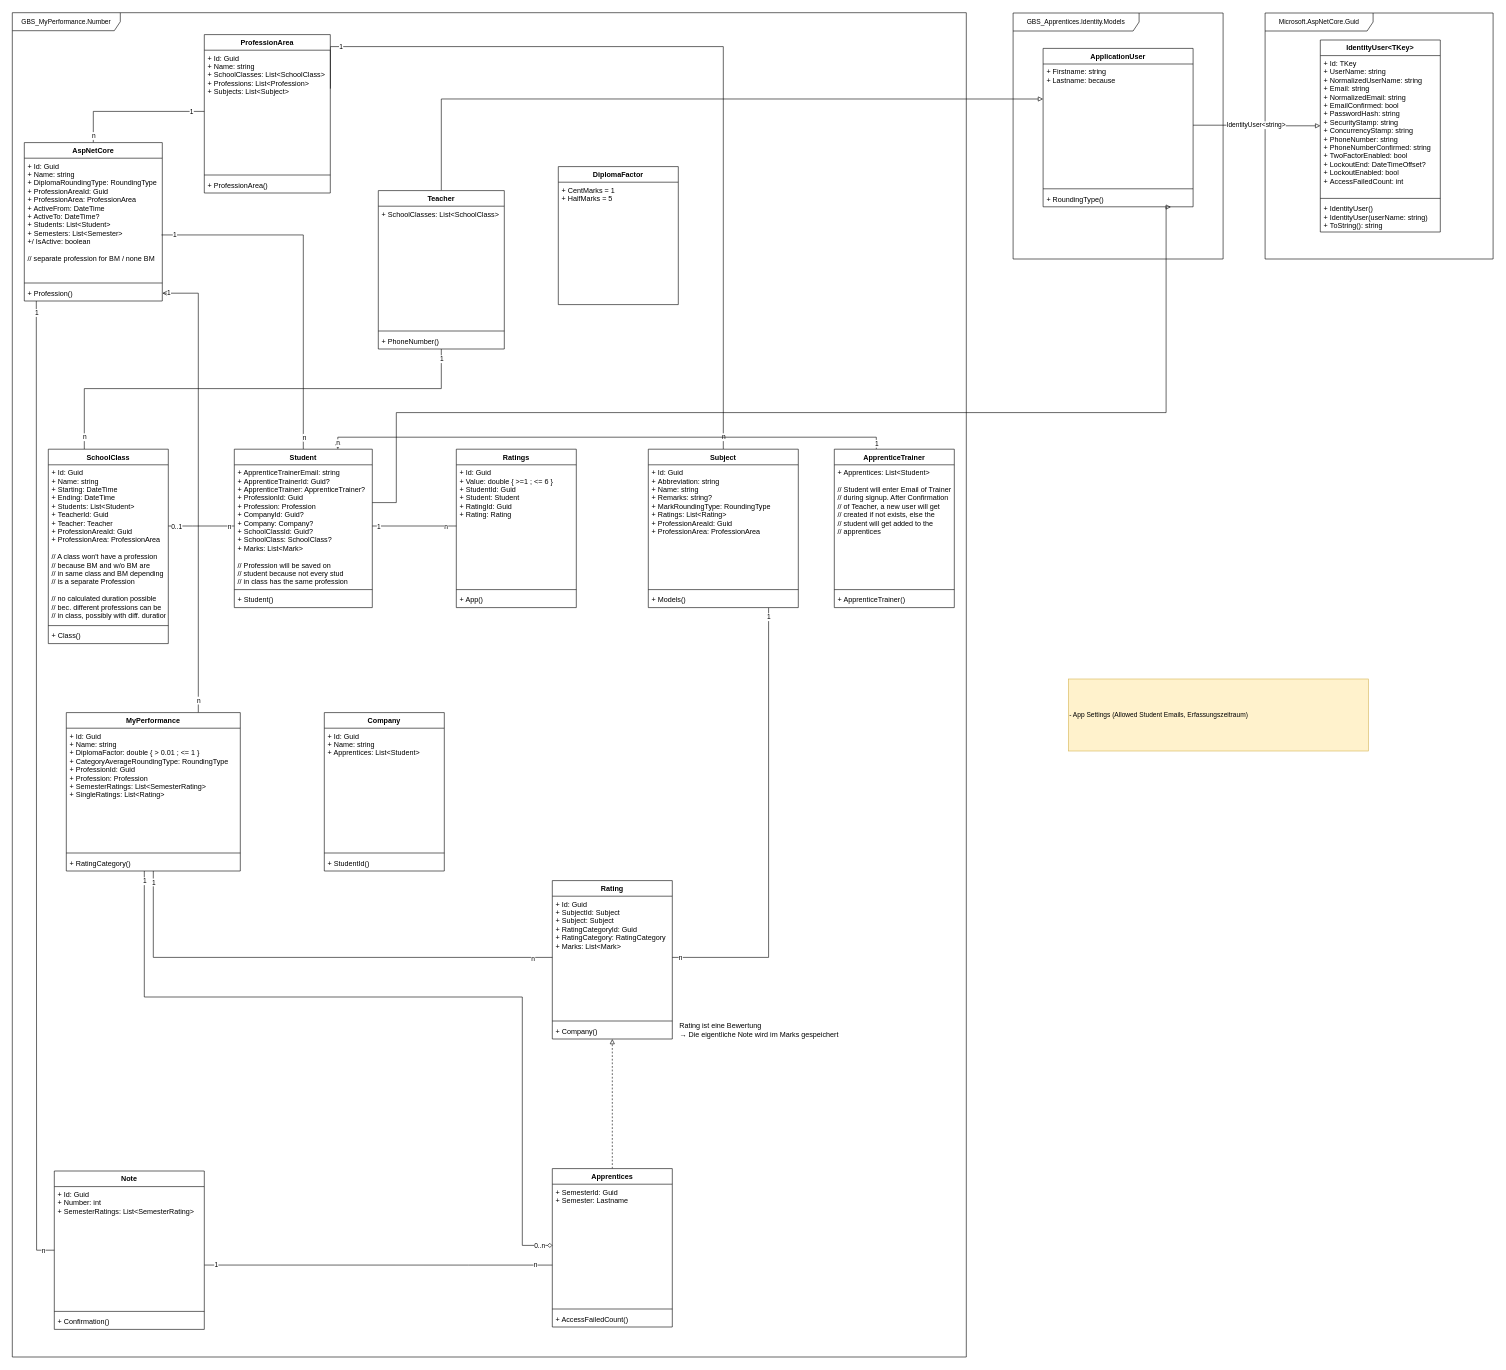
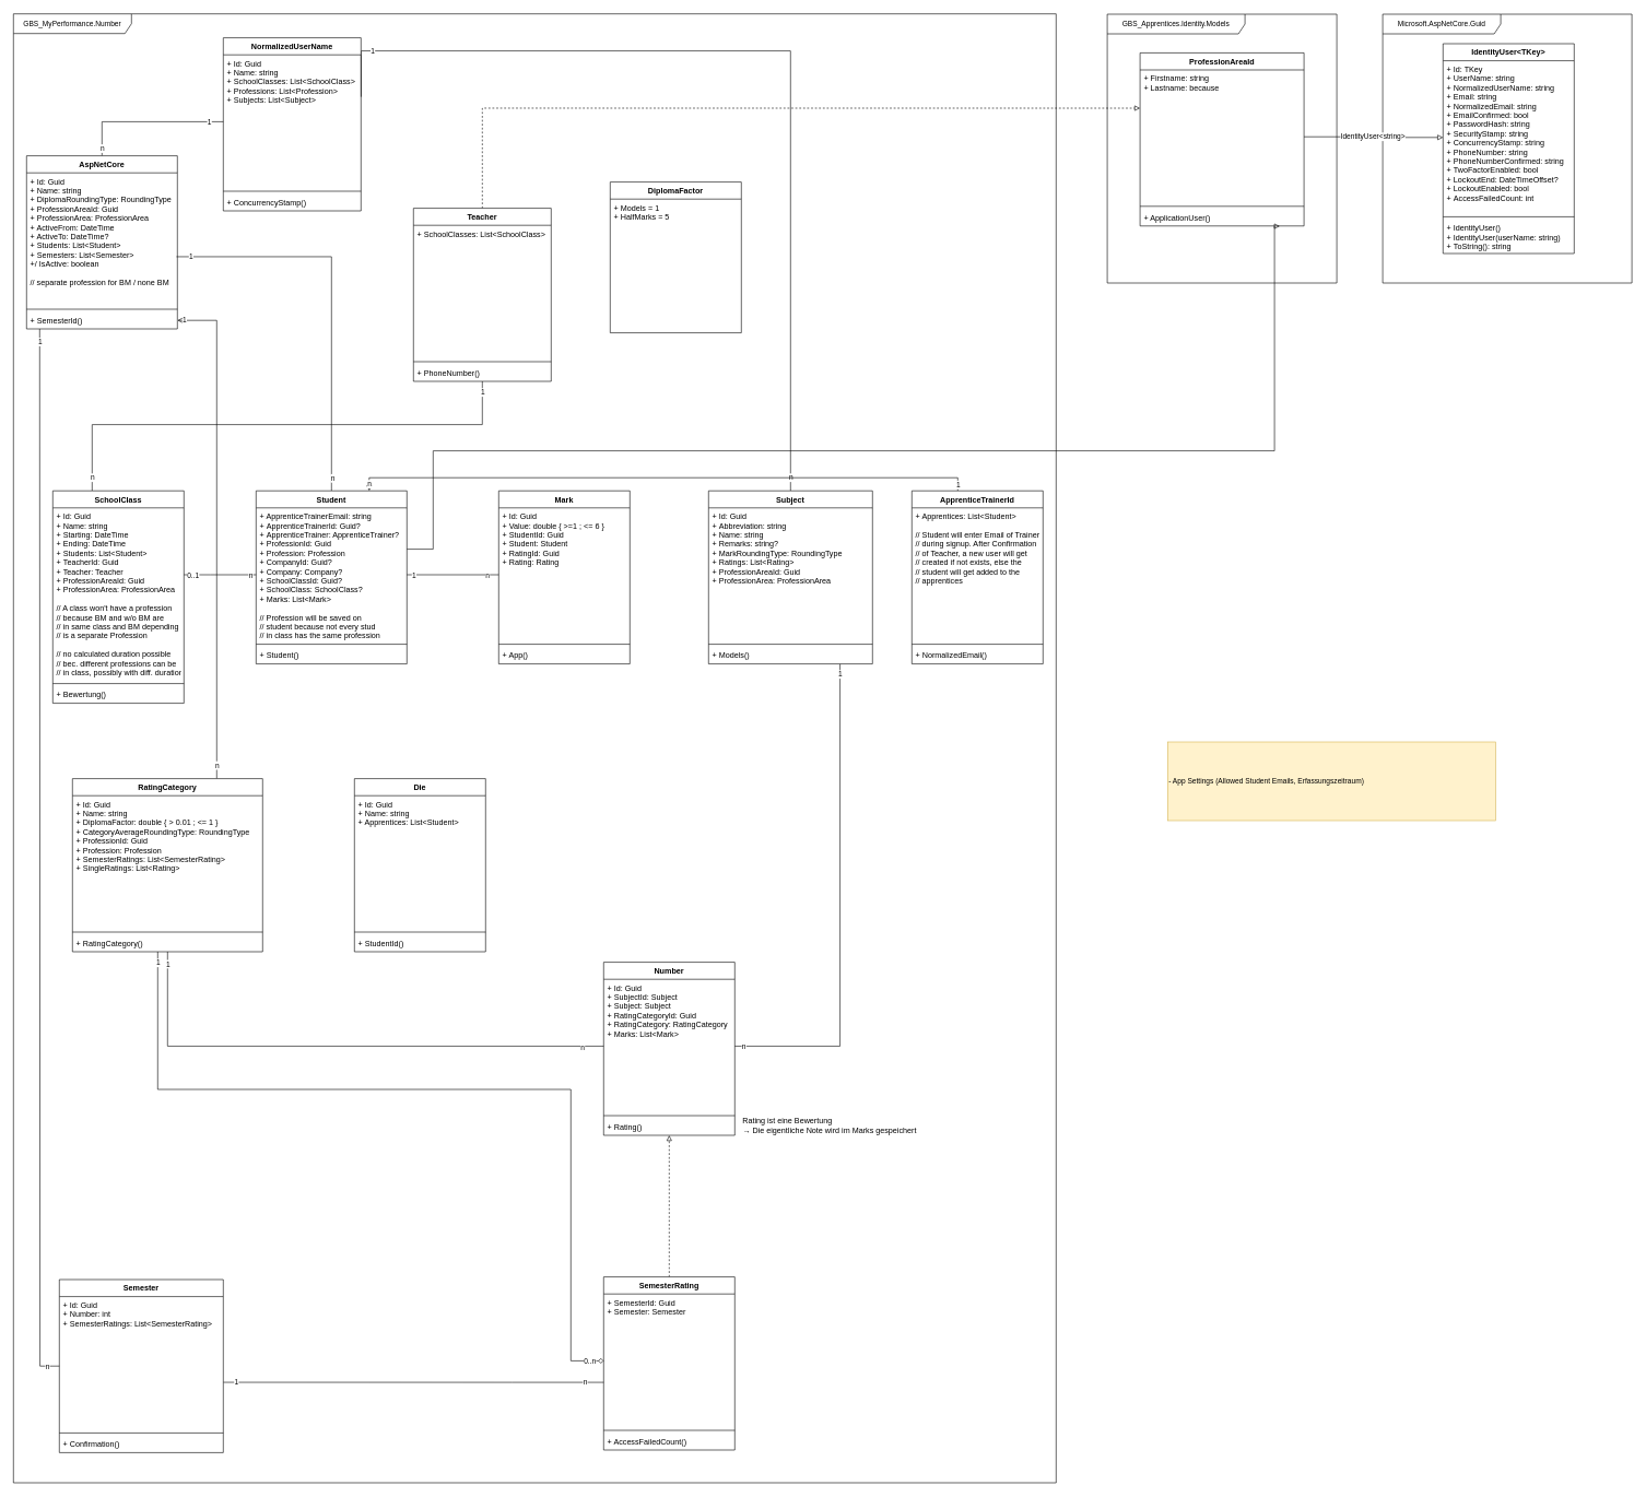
- <mxCell id="50" value="ProfessionArea" style="swimlane;fontStyle=1;align=center;verticalAlign=top;childLayout=stackLayout;horizontal=1;startSize=26;horizontalStack=0;resizeParent=1;resizeParentMax=0;resizeLast=0;collapsible=1;marginBottom=0;" vertex="1" parent="1"><mxGeometry x="340" y="57" width="210" height="264" as="geometry" /></mxCell>
+ <mxCell id="50" value="NormalizedUserName" style="swimlane;fontStyle=1;align=center;verticalAlign=top;childLayout=stackLayout;horizontal=1;startSize=26;horizontalStack=0;resizeParent=1;resizeParentMax=0;resizeLast=0;collapsible=1;marginBottom=0;" vertex="1" parent="1"><mxGeometry x="340" y="57" width="210" height="264" as="geometry" /></mxCell>
- <mxCell id="80" value="ApplicationUser" style="swimlane;fontStyle=1;align=center;verticalAlign=top;childLayout=stackLayout;horizontal=1;startSize=26;horizontalStack=0;resizeParent=1;resizeParentMax=0;resizeLast=0;collapsible=1;marginBottom=0;" vertex="1" parent="1"><mxGeometry x="1738" y="80" width="250" height="264" as="geometry" /></mxCell>
+ <mxCell id="80" value="ProfessionAreaId" style="swimlane;fontStyle=1;align=center;verticalAlign=top;childLayout=stackLayout;horizontal=1;startSize=26;horizontalStack=0;resizeParent=1;resizeParentMax=0;resizeLast=0;collapsible=1;marginBottom=0;" vertex="1" parent="1"><mxGeometry x="1738" y="80" width="250" height="264" as="geometry" /></mxCell>
- <mxCell id="12" style="edgeStyle=orthogonalEdgeStyle;rounded=0;orthogonalLoop=1;jettySize=auto;html=1;entryX=0;entryY=0.286;entryDx=0;entryDy=0;entryPerimeter=0;fontColor=#FF9933;endArrow=block;endFill=0;" edge="1" parent="1" source="13" target="81"><mxGeometry relative="1" as="geometry" /></mxCell>
+ <mxCell id="12" style="edgeStyle=orthogonalEdgeStyle;rounded=0;orthogonalLoop=1;jettySize=auto;html=1;entryX=0;entryY=0.286;entryDx=0;entryDy=0;entryPerimeter=0;fontColor=#FF9933;endArrow=block;endFill=0;dashed=1;" edge="1" parent="1" source="13" target="81"><mxGeometry relative="1" as="geometry" /></mxCell>
- <mxCell id="53" value="+ ProfessionArea()" style="text;strokeColor=none;fillColor=none;align=left;verticalAlign=top;spacingLeft=4;spacingRight=4;overflow=hidden;rotatable=0;points=[[0,0.5],[1,0.5]];portConstraint=eastwest;" vertex="1" parent="50"><mxGeometry y="238" width="210" height="26" as="geometry" /></mxCell>
+ <mxCell id="53" value="+ ConcurrencyStamp()" style="text;strokeColor=none;fillColor=none;align=left;verticalAlign=top;spacingLeft=4;spacingRight=4;overflow=hidden;rotatable=0;points=[[0,0.5],[1,0.5]];portConstraint=eastwest;" vertex="1" parent="50"><mxGeometry y="238" width="210" height="26" as="geometry" /></mxCell>
- <mxCell id="49" value="+ CentMarks = 1&#10;+ HalfMarks = 5" style="text;strokeColor=none;fillColor=none;align=left;verticalAlign=top;spacingLeft=4;spacingRight=4;overflow=hidden;rotatable=0;points=[[0,0.5],[1,0.5]];portConstraint=eastwest;" vertex="1" parent="48"><mxGeometry y="26" width="200" height="204" as="geometry" /></mxCell>
+ <mxCell id="49" value="+ Models = 1&#10;+ HalfMarks = 5" style="text;strokeColor=none;fillColor=none;align=left;verticalAlign=top;spacingLeft=4;spacingRight=4;overflow=hidden;rotatable=0;points=[[0,0.5],[1,0.5]];portConstraint=eastwest;" vertex="1" parent="48"><mxGeometry y="26" width="200" height="204" as="geometry" /></mxCell>
- <mxCell id="83" value="+ RoundingType()" style="text;strokeColor=none;fillColor=none;align=left;verticalAlign=top;spacingLeft=4;spacingRight=4;overflow=hidden;rotatable=0;points=[[0,0.5],[1,0.5]];portConstraint=eastwest;" vertex="1" parent="80"><mxGeometry y="238" width="250" height="26" as="geometry" /></mxCell>
+ <mxCell id="83" value="+ ApplicationUser()" style="text;strokeColor=none;fillColor=none;align=left;verticalAlign=top;spacingLeft=4;spacingRight=4;overflow=hidden;rotatable=0;points=[[0,0.5],[1,0.5]];portConstraint=eastwest;" vertex="1" parent="80"><mxGeometry y="238" width="250" height="26" as="geometry" /></mxCell>
- <mxCell id="47" value="+ Profession()" style="text;strokeColor=none;fillColor=none;align=left;verticalAlign=top;spacingLeft=4;spacingRight=4;overflow=hidden;rotatable=0;points=[[0,0.5],[1,0.5]];portConstraint=eastwest;" vertex="1" parent="44"><mxGeometry y="238" width="230" height="26" as="geometry" /></mxCell>
+ <mxCell id="47" value="+ SemesterId()" style="text;strokeColor=none;fillColor=none;align=left;verticalAlign=top;spacingLeft=4;spacingRight=4;overflow=hidden;rotatable=0;points=[[0,0.5],[1,0.5]];portConstraint=eastwest;" vertex="1" parent="44"><mxGeometry y="238" width="230" height="26" as="geometry" /></mxCell>
- <mxCell id="27" value="Ratings" style="swimlane;fontStyle=1;align=center;verticalAlign=top;childLayout=stackLayout;horizontal=1;startSize=26;horizontalStack=0;resizeParent=1;resizeParentMax=0;resizeLast=0;collapsible=1;marginBottom=0;" vertex="1" parent="1"><mxGeometry x="760" y="748" width="200" height="264" as="geometry" /></mxCell>
+ <mxCell id="27" value="Mark" style="swimlane;fontStyle=1;align=center;verticalAlign=top;childLayout=stackLayout;horizontal=1;startSize=26;horizontalStack=0;resizeParent=1;resizeParentMax=0;resizeLast=0;collapsible=1;marginBottom=0;" vertex="1" parent="1"><mxGeometry x="760" y="748" width="200" height="264" as="geometry" /></mxCell>
- <mxCell id="88" value="ApprenticeTrainer" style="swimlane;fontStyle=1;align=center;verticalAlign=top;childLayout=stackLayout;horizontal=1;startSize=26;horizontalStack=0;resizeParent=1;resizeParentMax=0;resizeLast=0;collapsible=1;marginBottom=0;" vertex="1" parent="1"><mxGeometry x="1390" y="748" width="200" height="264" as="geometry" /></mxCell>
+ <mxCell id="88" value="ApprenticeTrainerId" style="swimlane;fontStyle=1;align=center;verticalAlign=top;childLayout=stackLayout;horizontal=1;startSize=26;horizontalStack=0;resizeParent=1;resizeParentMax=0;resizeLast=0;collapsible=1;marginBottom=0;" vertex="1" parent="1"><mxGeometry x="1390" y="748" width="200" height="264" as="geometry" /></mxCell>
- <mxCell id="91" value="+ ApprenticeTrainer()" style="text;strokeColor=none;fillColor=none;align=left;verticalAlign=top;spacingLeft=4;spacingRight=4;overflow=hidden;rotatable=0;points=[[0,0.5],[1,0.5]];portConstraint=eastwest;" vertex="1" parent="88"><mxGeometry y="238" width="200" height="26" as="geometry" /></mxCell>
+ <mxCell id="91" value="+ NormalizedEmail()" style="text;strokeColor=none;fillColor=none;align=left;verticalAlign=top;spacingLeft=4;spacingRight=4;overflow=hidden;rotatable=0;points=[[0,0.5],[1,0.5]];portConstraint=eastwest;" vertex="1" parent="88"><mxGeometry y="238" width="200" height="26" as="geometry" /></mxCell>
- <mxCell id="11" value="+ Class()" style="text;strokeColor=none;fillColor=none;align=left;verticalAlign=top;spacingLeft=4;spacingRight=4;overflow=hidden;rotatable=0;points=[[0,0.5],[1,0.5]];portConstraint=eastwest;" vertex="1" parent="8"><mxGeometry y="298" width="200" height="26" as="geometry" /></mxCell>
+ <mxCell id="11" value="+ Bewertung()" style="text;strokeColor=none;fillColor=none;align=left;verticalAlign=top;spacingLeft=4;spacingRight=4;overflow=hidden;rotatable=0;points=[[0,0.5],[1,0.5]];portConstraint=eastwest;" vertex="1" parent="8"><mxGeometry y="298" width="200" height="26" as="geometry" /></mxCell>
- <mxCell id="63" value="MyPerformance" style="swimlane;fontStyle=1;align=center;verticalAlign=top;childLayout=stackLayout;horizontal=1;startSize=26;horizontalStack=0;resizeParent=1;resizeParentMax=0;resizeLast=0;collapsible=1;marginBottom=0;" vertex="1" parent="1"><mxGeometry x="110" y="1187" width="290" height="264" as="geometry" /></mxCell>
+ <mxCell id="63" value="RatingCategory" style="swimlane;fontStyle=1;align=center;verticalAlign=top;childLayout=stackLayout;horizontal=1;startSize=26;horizontalStack=0;resizeParent=1;resizeParentMax=0;resizeLast=0;collapsible=1;marginBottom=0;" vertex="1" parent="1"><mxGeometry x="110" y="1187" width="290" height="264" as="geometry" /></mxCell>
- <mxCell id="108" value="Company" style="swimlane;fontStyle=1;align=center;verticalAlign=top;childLayout=stackLayout;horizontal=1;startSize=26;horizontalStack=0;resizeParent=1;resizeParentMax=0;resizeLast=0;collapsible=1;marginBottom=0;" vertex="1" parent="1"><mxGeometry x="540" y="1187" width="200" height="264" as="geometry" /></mxCell>
+ <mxCell id="108" value="Die" style="swimlane;fontStyle=1;align=center;verticalAlign=top;childLayout=stackLayout;horizontal=1;startSize=26;horizontalStack=0;resizeParent=1;resizeParentMax=0;resizeLast=0;collapsible=1;marginBottom=0;" vertex="1" parent="1"><mxGeometry x="540" y="1187" width="200" height="264" as="geometry" /></mxCell>
- <mxCell id="72" value="Rating" style="swimlane;fontStyle=1;align=center;verticalAlign=top;childLayout=stackLayout;horizontal=1;startSize=26;horizontalStack=0;resizeParent=1;resizeParentMax=0;resizeLast=0;collapsible=1;marginBottom=0;" vertex="1" parent="1"><mxGeometry x="920" y="1467" width="200" height="264" as="geometry" /></mxCell>
+ <mxCell id="72" value="Number" style="swimlane;fontStyle=1;align=center;verticalAlign=top;childLayout=stackLayout;horizontal=1;startSize=26;horizontalStack=0;resizeParent=1;resizeParentMax=0;resizeLast=0;collapsible=1;marginBottom=0;" vertex="1" parent="1"><mxGeometry x="920" y="1467" width="200" height="264" as="geometry" /></mxCell>
- <mxCell id="75" value="+ Company()" style="text;strokeColor=none;fillColor=none;align=left;verticalAlign=top;spacingLeft=4;spacingRight=4;overflow=hidden;rotatable=0;points=[[0,0.5],[1,0.5]];portConstraint=eastwest;" vertex="1" parent="72"><mxGeometry y="238" width="200" height="26" as="geometry" /></mxCell>
+ <mxCell id="75" value="+ Rating()" style="text;strokeColor=none;fillColor=none;align=left;verticalAlign=top;spacingLeft=4;spacingRight=4;overflow=hidden;rotatable=0;points=[[0,0.5],[1,0.5]];portConstraint=eastwest;" vertex="1" parent="72"><mxGeometry y="238" width="200" height="26" as="geometry" /></mxCell>
- <mxCell id="68" value="Apprentices" style="swimlane;fontStyle=1;align=center;verticalAlign=top;childLayout=stackLayout;horizontal=1;startSize=26;horizontalStack=0;resizeParent=1;resizeParentMax=0;resizeLast=0;collapsible=1;marginBottom=0;" vertex="1" parent="1"><mxGeometry x="920" y="1947" width="200" height="264" as="geometry" /></mxCell>
+ <mxCell id="68" value="SemesterRating" style="swimlane;fontStyle=1;align=center;verticalAlign=top;childLayout=stackLayout;horizontal=1;startSize=26;horizontalStack=0;resizeParent=1;resizeParentMax=0;resizeLast=0;collapsible=1;marginBottom=0;" vertex="1" parent="1"><mxGeometry x="920" y="1947" width="200" height="264" as="geometry" /></mxCell>
- <mxCell id="101" value="Note" style="swimlane;fontStyle=1;align=center;verticalAlign=top;childLayout=stackLayout;horizontal=1;startSize=26;horizontalStack=0;resizeParent=1;resizeParentMax=0;resizeLast=0;collapsible=1;marginBottom=0;" vertex="1" parent="1"><mxGeometry x="90" y="1951" width="250" height="264" as="geometry" /></mxCell>
+ <mxCell id="101" value="Semester" style="swimlane;fontStyle=1;align=center;verticalAlign=top;childLayout=stackLayout;horizontal=1;startSize=26;horizontalStack=0;resizeParent=1;resizeParentMax=0;resizeLast=0;collapsible=1;marginBottom=0;" vertex="1" parent="1"><mxGeometry x="90" y="1951" width="250" height="264" as="geometry" /></mxCell>
- <mxCell id="69" value="+ SemesterId: Guid&#10;+ Semester: Lastname" style="text;strokeColor=none;fillColor=none;align=left;verticalAlign=top;spacingLeft=4;spacingRight=4;overflow=hidden;rotatable=0;points=[[0,0.5],[1,0.5]];portConstraint=eastwest;" vertex="1" parent="68"><mxGeometry y="26" width="200" height="204" as="geometry" /></mxCell>
+ <mxCell id="69" value="+ SemesterId: Guid&#10;+ Semester: Semester" style="text;strokeColor=none;fillColor=none;align=left;verticalAlign=top;spacingLeft=4;spacingRight=4;overflow=hidden;rotatable=0;points=[[0,0.5],[1,0.5]];portConstraint=eastwest;" vertex="1" parent="68"><mxGeometry y="26" width="200" height="204" as="geometry" /></mxCell>
